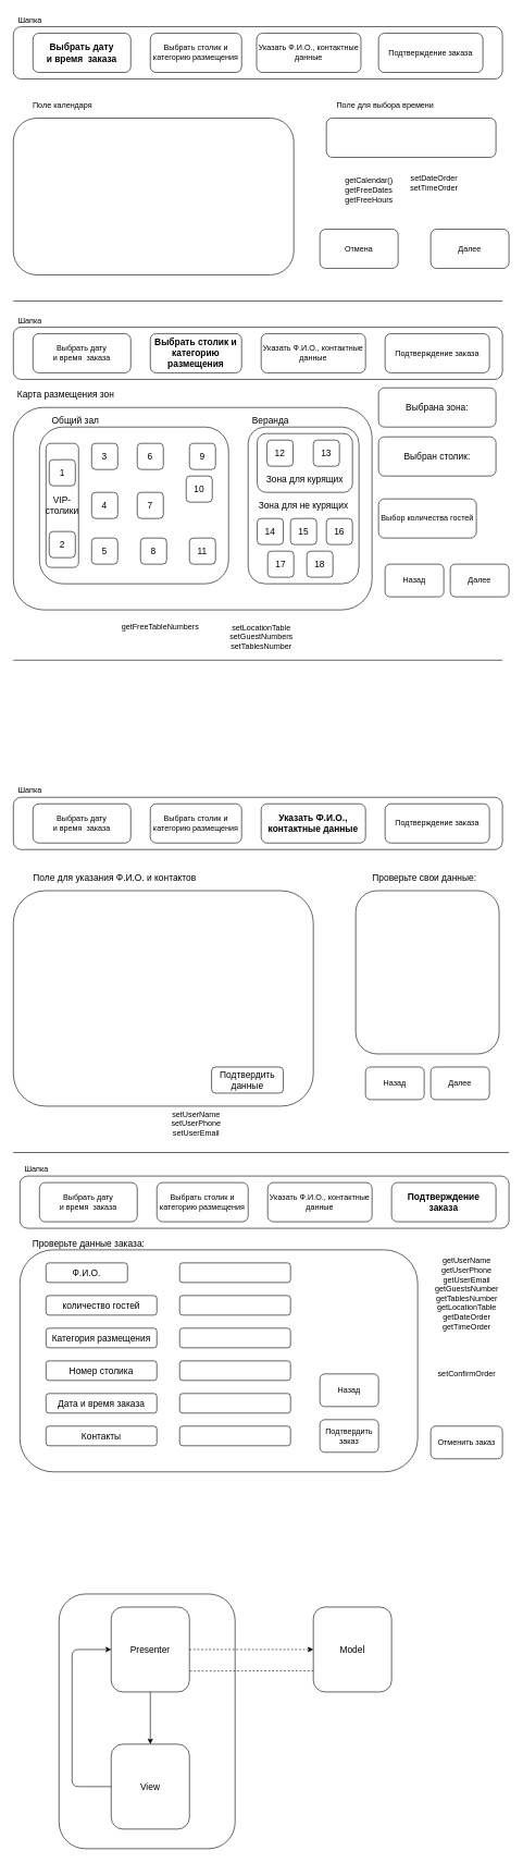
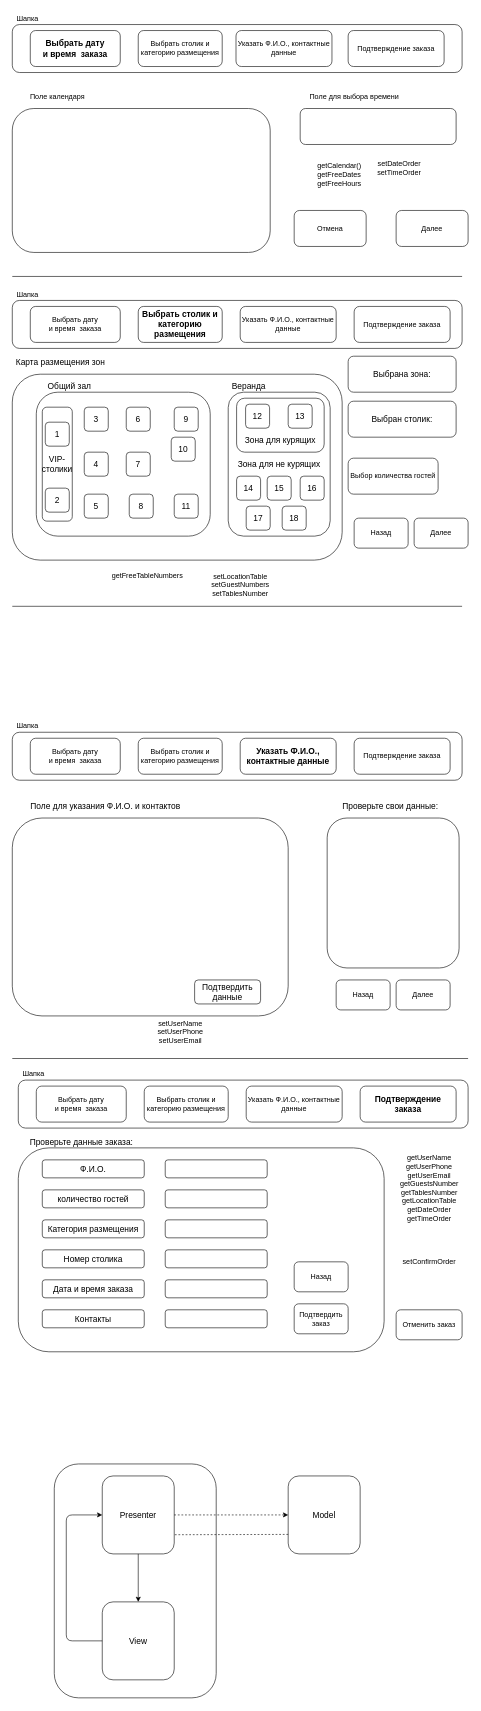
- <mxCell id="85" value="Ф.И.О." style="rounded=1;whiteSpace=wrap;html=1;fontSize=14;" parent="1" vertex="1"><mxGeometry x="70" y="1933" width="125" height="30" as="geometry" /></mxCell>
+ <mxCell id="85" value="Ф.И.О." style="rounded=1;whiteSpace=wrap;html=1;fontSize=14;" parent="1" vertex="1"><mxGeometry x="70" y="1933" width="170" height="30" as="geometry" /></mxCell>
